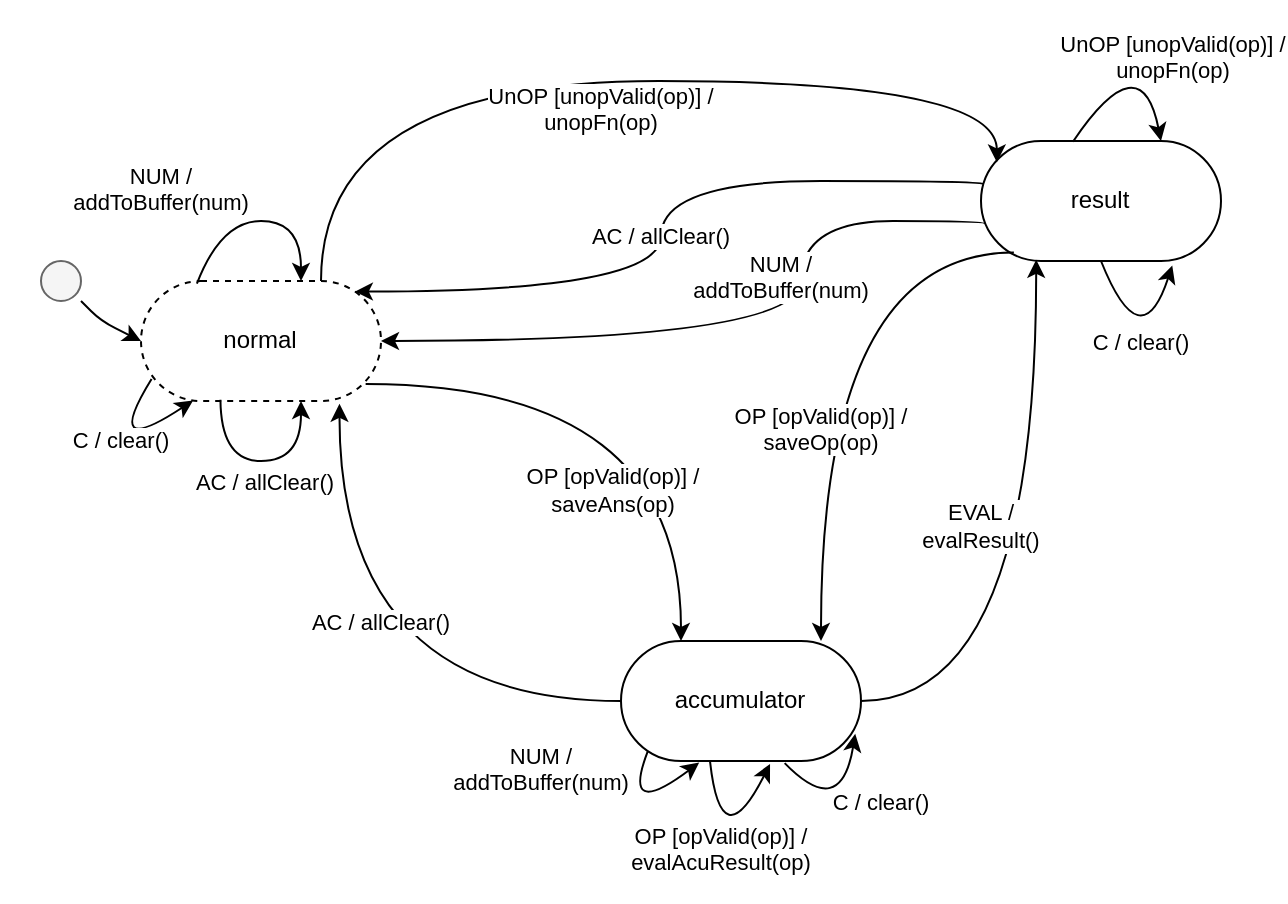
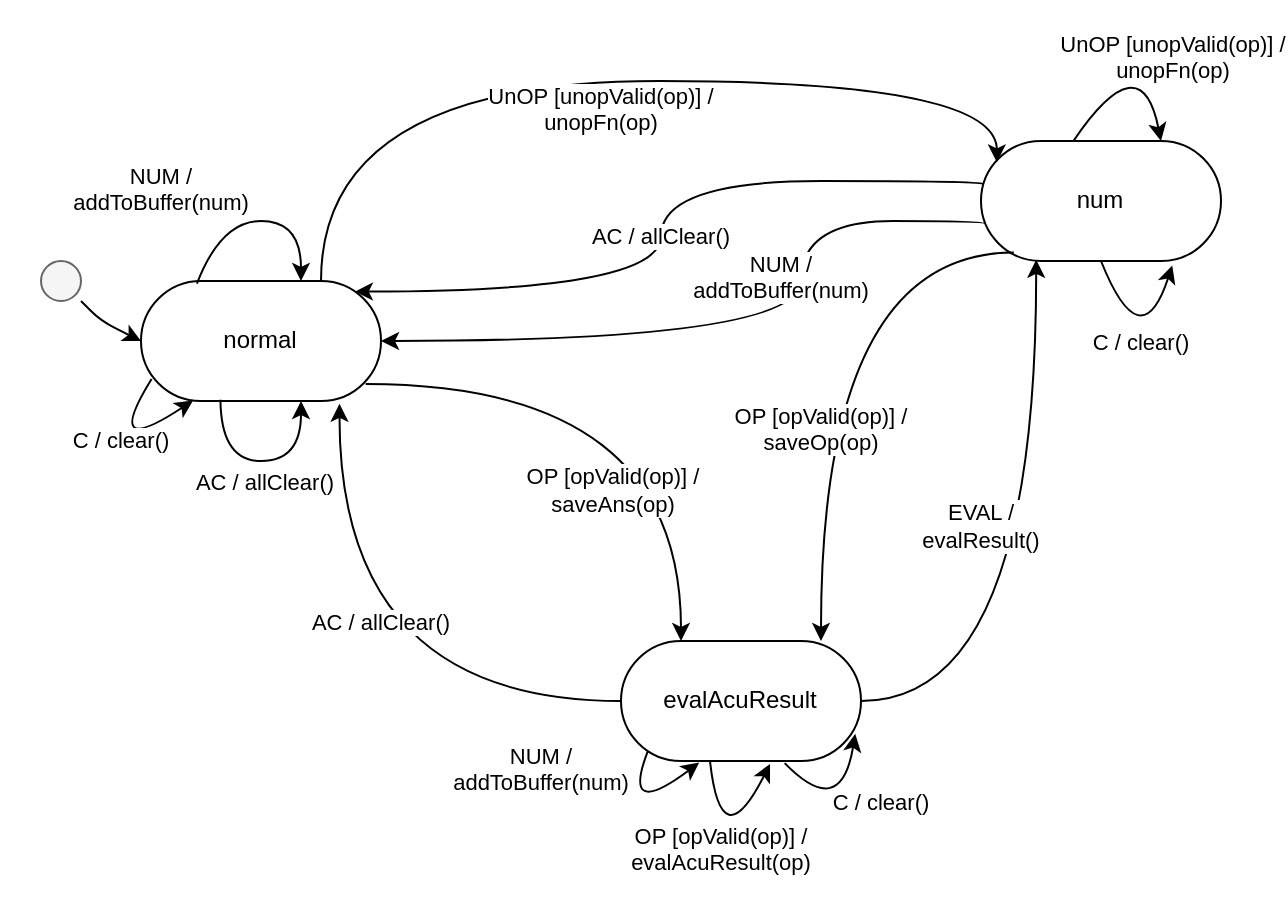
- <mxCell id="4" value="result" style="rounded=1;whiteSpace=wrap;html=1;align=center;verticalAlign=middle;fillColor=default;strokeColor=default;fontFamily=Helvetica;fontSize=12;fontColor=default;arcSize=50;" parent="1" vertex="1"><mxGeometry x="490" y="70" width="120" height="60" as="geometry" /></mxCell>
+ <mxCell id="4" value="num" style="rounded=1;whiteSpace=wrap;html=1;align=center;verticalAlign=middle;fillColor=default;strokeColor=default;fontFamily=Helvetica;fontSize=12;fontColor=default;arcSize=50;" parent="1" vertex="1"><mxGeometry x="490" y="70" width="120" height="60" as="geometry" /></mxCell>
- <mxCell id="2" value="normal" style="rounded=1;whiteSpace=wrap;html=1;align=center;verticalAlign=middle;fillColor=default;strokeColor=default;arcSize=50;fontFamily=Helvetica;fontSize=12;fontColor=default;dashed=1;" parent="1" vertex="1"><mxGeometry x="70" y="140" width="120" height="60" as="geometry" /></mxCell>
+ <mxCell id="2" value="normal" style="rounded=1;whiteSpace=wrap;html=1;align=center;verticalAlign=middle;fillColor=default;strokeColor=default;arcSize=50;fontFamily=Helvetica;fontSize=12;fontColor=default;" parent="1" vertex="1"><mxGeometry x="70" y="140" width="120" height="60" as="geometry" /></mxCell>
- <mxCell id="3" value="accumulator" style="rounded=1;whiteSpace=wrap;html=1;align=center;verticalAlign=middle;fillColor=default;strokeColor=default;arcSize=50;fontFamily=Helvetica;fontSize=12;fontColor=default;" parent="1" vertex="1"><mxGeometry x="310" y="320" width="120" height="60" as="geometry" /></mxCell>
+ <mxCell id="3" value="evalAcuResult" style="rounded=1;whiteSpace=wrap;html=1;align=center;verticalAlign=middle;fillColor=default;strokeColor=default;arcSize=50;fontFamily=Helvetica;fontSize=12;fontColor=default;" parent="1" vertex="1"><mxGeometry x="310" y="320" width="120" height="60" as="geometry" /></mxCell>
